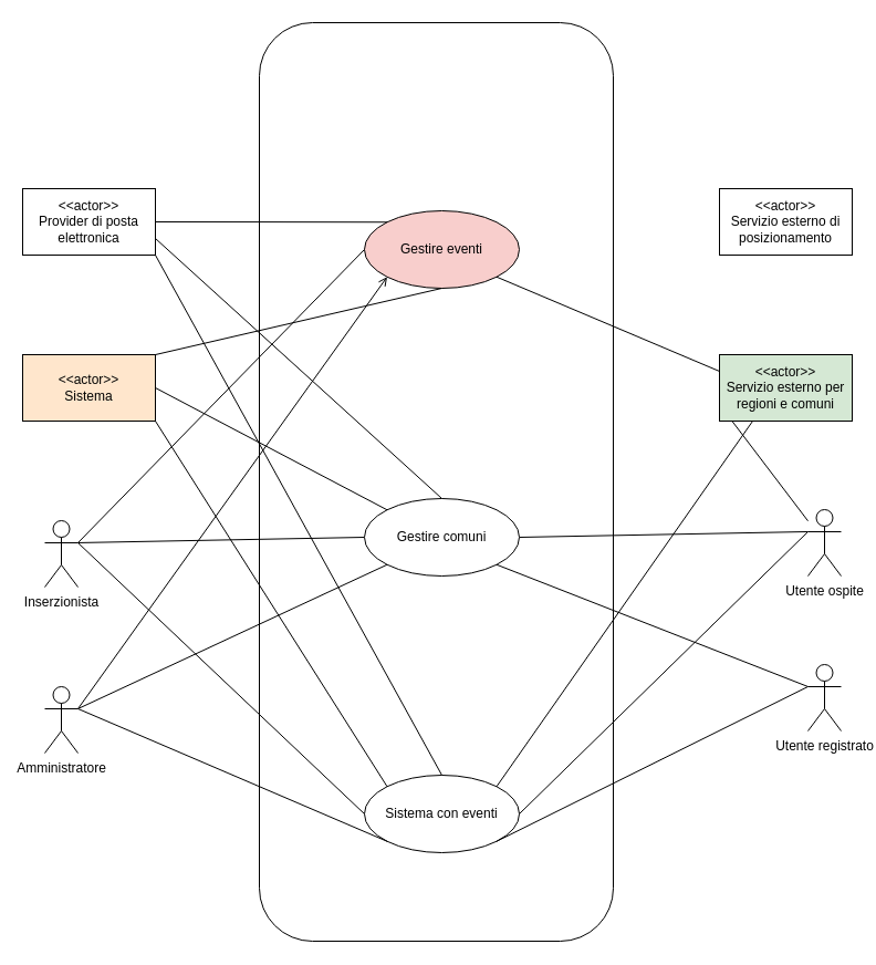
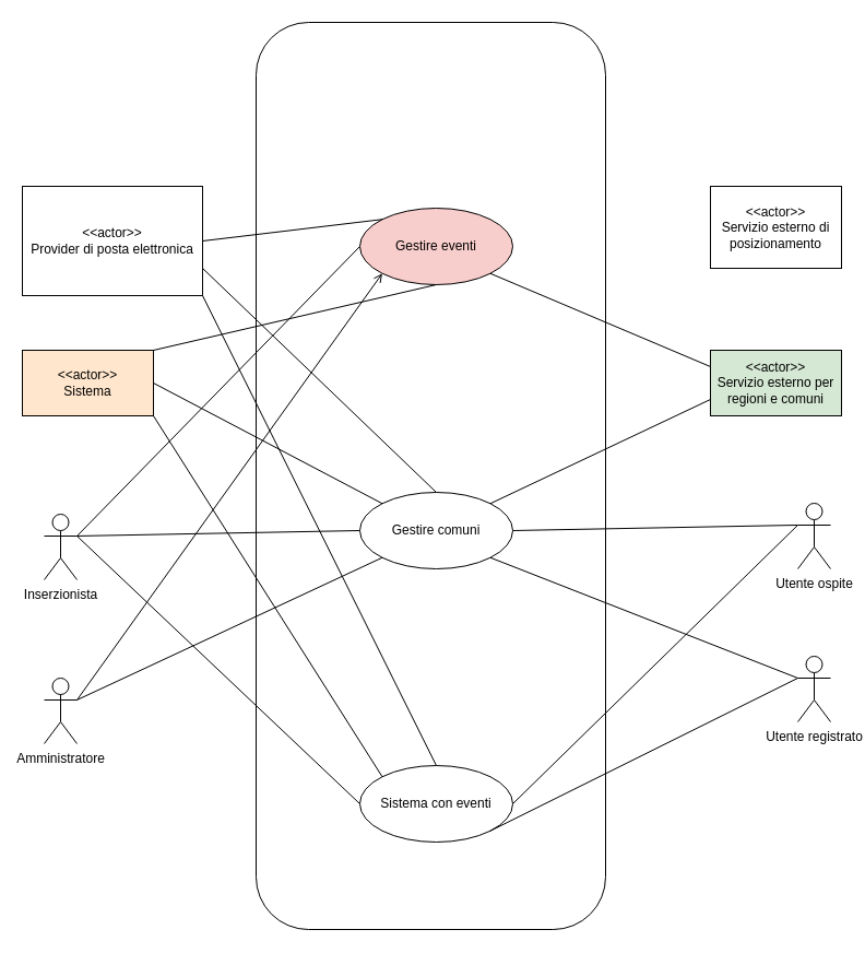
- <mxCell id="23" value="&amp;lt;&amp;lt;actor&amp;gt;&amp;gt;&lt;br&gt;Provider di posta elettronica" style="rounded=0;whiteSpace=wrap;html=1;" vertex="1" parent="1"><mxGeometry x="20" y="170" width="120" height="60" as="geometry" /></mxCell>
+ <mxCell id="23" value="&amp;lt;&amp;lt;actor&amp;gt;&amp;gt;&lt;br&gt;Provider di posta elettronica" style="rounded=0;whiteSpace=wrap;html=1;" vertex="1" parent="1"><mxGeometry x="20" y="170" width="165" height="100" as="geometry" /></mxCell>
- <mxCell id="24" value="&amp;lt;&amp;lt;actor&amp;gt;&amp;gt;&lt;br&gt;Servizio esterno di posizionamento" style="rounded=0;whiteSpace=wrap;html=1;" vertex="1" parent="1"><mxGeometry x="650" y="170" width="120" height="60" as="geometry" /></mxCell>
+ <mxCell id="24" value="&amp;lt;&amp;lt;actor&amp;gt;&amp;gt;&lt;br&gt;Servizio esterno di posizionamento" style="rounded=0;whiteSpace=wrap;html=1;" vertex="1" parent="1"><mxGeometry x="650" y="170" width="120" height="75" as="geometry" /></mxCell>
- <mxCell id="25" style="edgeStyle=none;rounded=0;jumpStyle=sharp;orthogonalLoop=1;jettySize=auto;html=1;exitX=0;exitY=0.75;exitDx=0;exitDy=0;endArrow=none;endFill=0;" edge="1" parent="1" source="28" target="9"><mxGeometry relative="1" as="geometry" /></mxCell>
+ <mxCell id="25" style="edgeStyle=none;rounded=0;jumpStyle=sharp;orthogonalLoop=1;jettySize=auto;html=1;exitX=0;exitY=0.75;exitDx=0;exitDy=0;entryX=1;entryY=0;entryDx=0;entryDy=0;endArrow=none;endFill=0;" edge="1" parent="1" source="28" target="14"><mxGeometry relative="1" as="geometry" /></mxCell>
- <mxCell id="27" style="edgeStyle=none;rounded=0;jumpStyle=none;orthogonalLoop=1;jettySize=auto;html=1;exitX=0.25;exitY=1;exitDx=0;exitDy=0;entryX=1;entryY=0;entryDx=0;entryDy=0;endArrow=none;endFill=0;" edge="1" parent="1" source="28" target="15"><mxGeometry relative="1" as="geometry" /></mxCell>
- <mxCell id="17" value="" style="endArrow=none;html=1;rounded=0;exitX=1;exitY=0.333;exitDx=0;exitDy=0;exitPerimeter=0;entryX=0;entryY=1;entryDx=0;entryDy=0;jumpStyle=sharp;" parent="1" source="11" target="15" edge="1"><mxGeometry width="50" height="50" relative="1" as="geometry"><mxPoint x="236" y="780" as="sourcePoint" /><mxPoint x="286" y="730" as="targetPoint" /></mxGeometry></mxCell>
